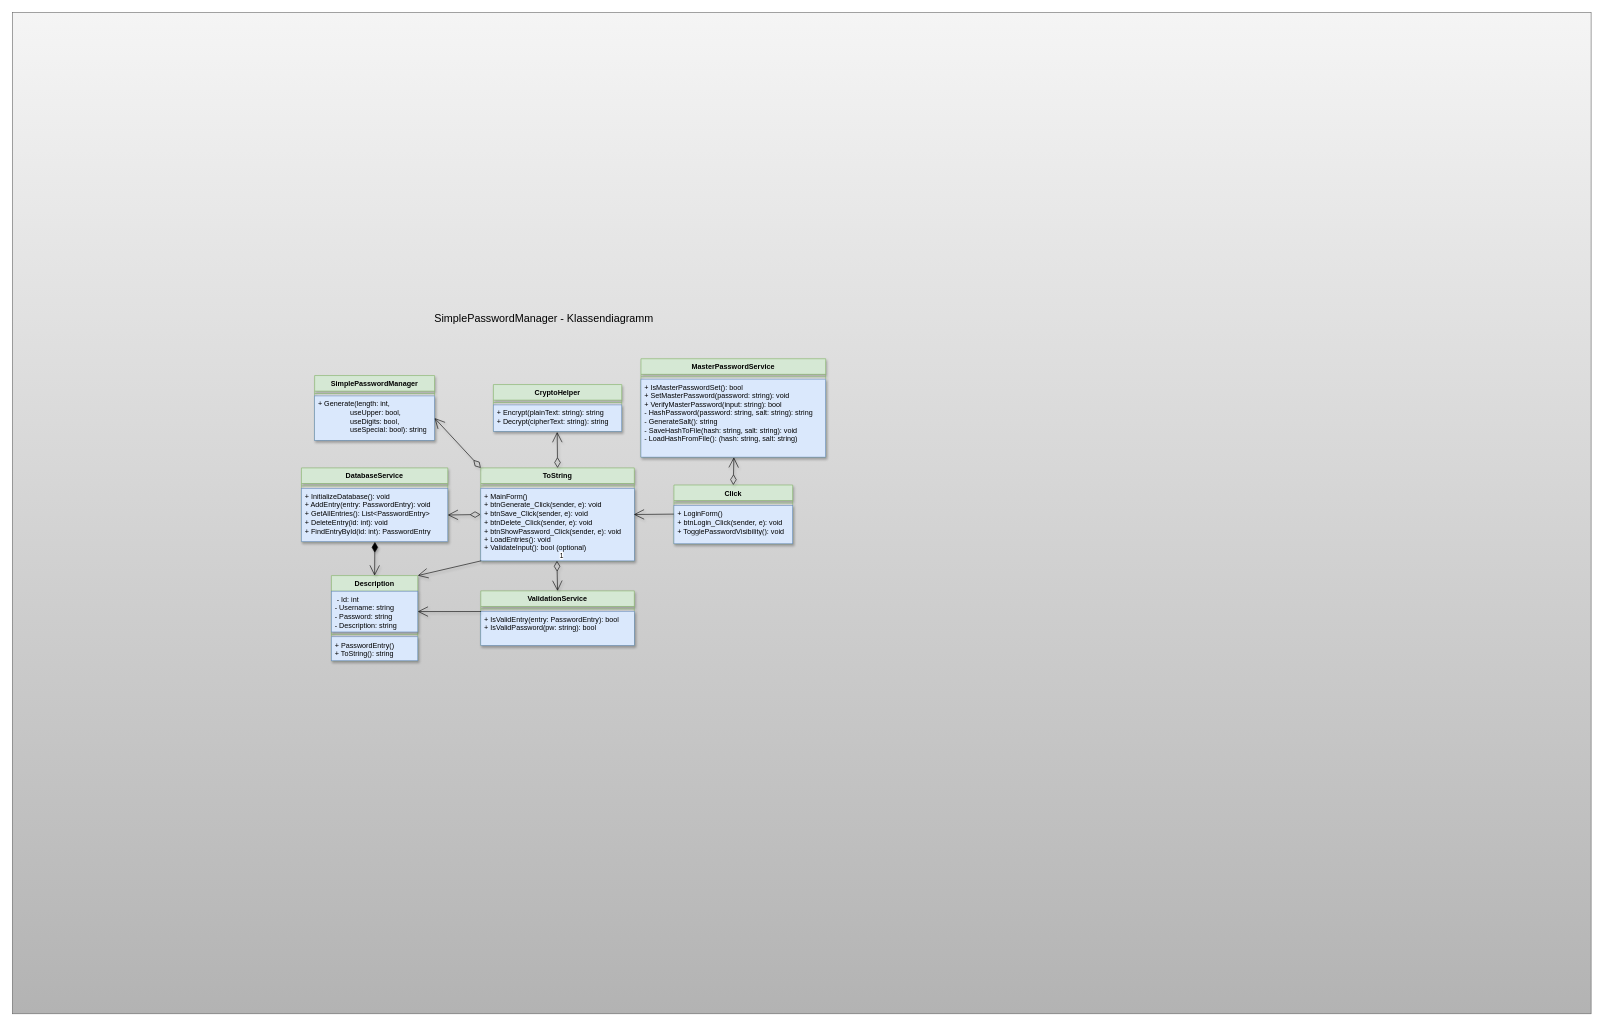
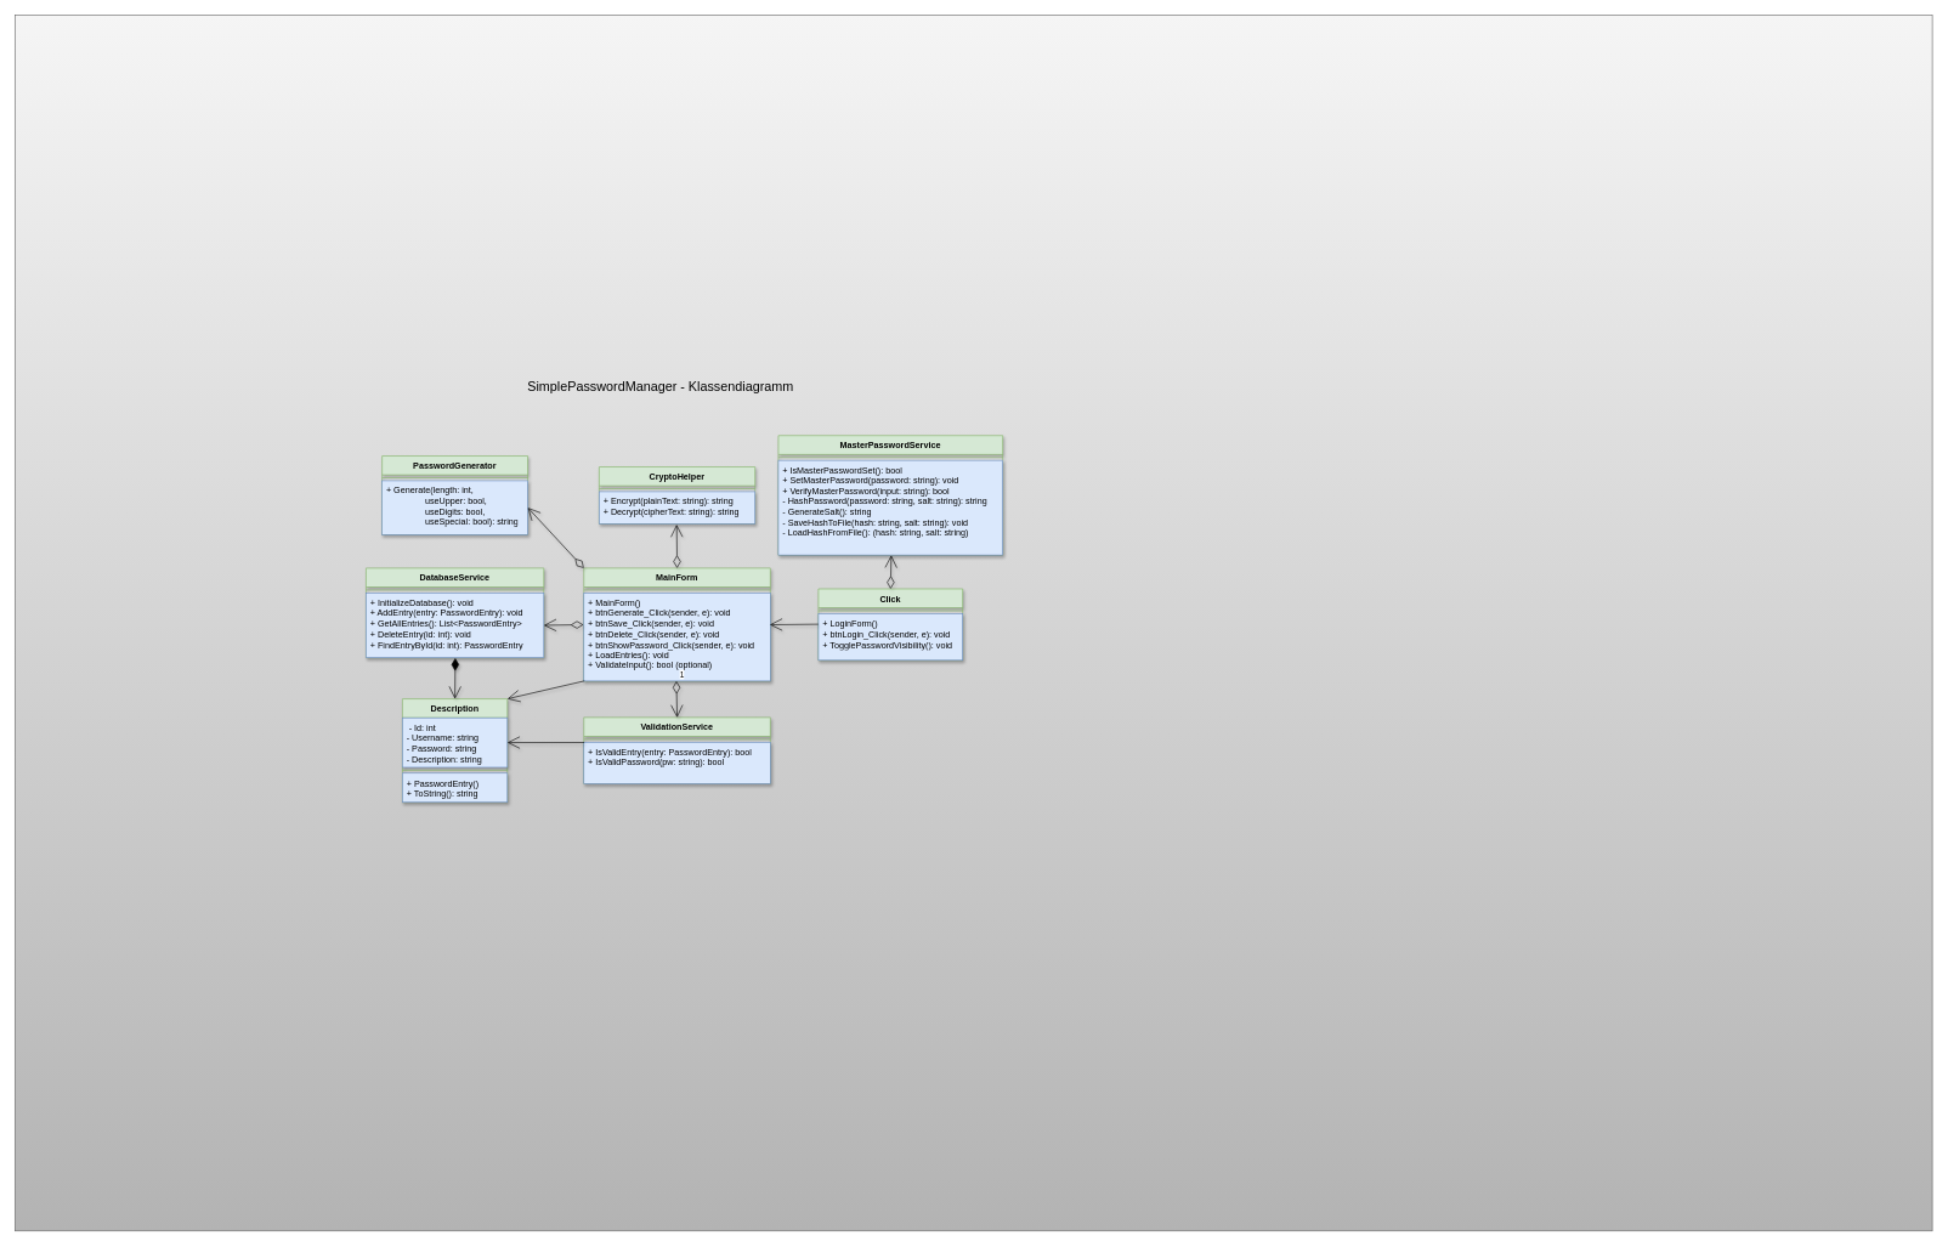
- <mxCell id="8" value="SimplePasswordManager" style="swimlane;fontStyle=1;align=center;verticalAlign=top;childLayout=stackLayout;horizontal=1;startSize=26;horizontalStack=0;resizeParent=1;resizeParentMax=0;resizeLast=0;collapsible=1;marginBottom=0;whiteSpace=wrap;html=1;fillColor=#d5e8d4;strokeColor=#82b366;shadow=1;" vertex="1" parent="3"><mxGeometry x="22" y="28" width="200" height="108" as="geometry" /></mxCell>
+ <mxCell id="8" value="PasswordGenerator" style="swimlane;fontStyle=1;align=center;verticalAlign=top;childLayout=stackLayout;horizontal=1;startSize=26;horizontalStack=0;resizeParent=1;resizeParentMax=0;resizeLast=0;collapsible=1;marginBottom=0;whiteSpace=wrap;html=1;fillColor=#d5e8d4;strokeColor=#82b366;shadow=1;" vertex="1" parent="3"><mxGeometry x="22" y="28" width="200" height="108" as="geometry" /></mxCell>
- <mxCell id="17" value="ToString" style="swimlane;fontStyle=1;align=center;verticalAlign=top;childLayout=stackLayout;horizontal=1;startSize=26;horizontalStack=0;resizeParent=1;resizeParentMax=0;resizeLast=0;collapsible=1;marginBottom=0;whiteSpace=wrap;html=1;fillColor=#d5e8d4;strokeColor=#82b366;shadow=1;" vertex="1" parent="3"><mxGeometry x="299" y="182" width="256" height="155" as="geometry" /></mxCell>
+ <mxCell id="17" value="MainForm" style="swimlane;fontStyle=1;align=center;verticalAlign=top;childLayout=stackLayout;horizontal=1;startSize=26;horizontalStack=0;resizeParent=1;resizeParentMax=0;resizeLast=0;collapsible=1;marginBottom=0;whiteSpace=wrap;html=1;fillColor=#d5e8d4;strokeColor=#82b366;shadow=1;" vertex="1" parent="3"><mxGeometry x="299" y="182" width="256" height="155" as="geometry" /></mxCell>
